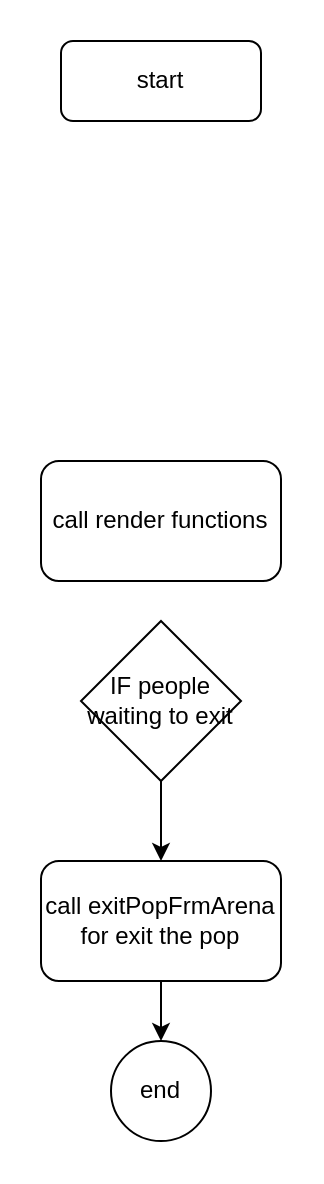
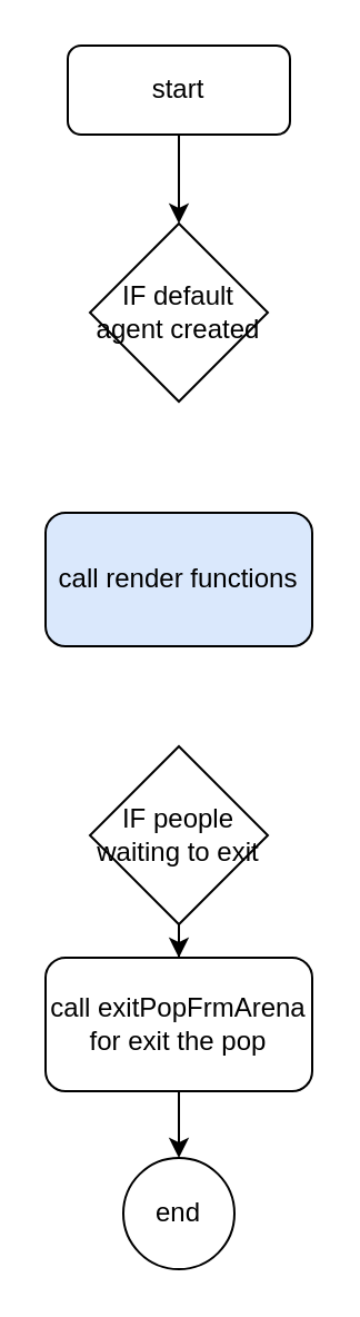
+ <mxCell id="2" value="" style="edgeStyle=orthogonalEdgeStyle;rounded=0;orthogonalLoop=1;jettySize=auto;html=1;" edge="1" parent="1" source="3" target="4"><mxGeometry relative="1" as="geometry" /></mxCell>
+ <mxCell id="4" value="IF default agent created" style="rhombus;whiteSpace=wrap;html=1;" vertex="1" parent="1"><mxGeometry x="40" y="100" width="80" height="80" as="geometry" /></mxCell>
- <mxCell id="5" value="call render functions" style="rounded=1;whiteSpace=wrap;html=1;" vertex="1" parent="1"><mxGeometry x="20" y="230" width="120" height="60" as="geometry" /></mxCell>
+ <mxCell id="5" value="call render functions" style="rounded=1;whiteSpace=wrap;html=1;fillColor=#dae8fc;" vertex="1" parent="1"><mxGeometry x="20" y="230" width="120" height="60" as="geometry" /></mxCell>
- <mxCell id="7" value="IF people waiting to exit" style="rhombus;whiteSpace=wrap;html=1;" vertex="1" parent="1"><mxGeometry x="40" y="310" width="80" height="80" as="geometry" /></mxCell>
+ <mxCell id="7" value="IF people waiting to exit" style="rhombus;whiteSpace=wrap;html=1;" vertex="1" parent="1"><mxGeometry x="40" y="335" width="80" height="80" as="geometry" /></mxCell>
